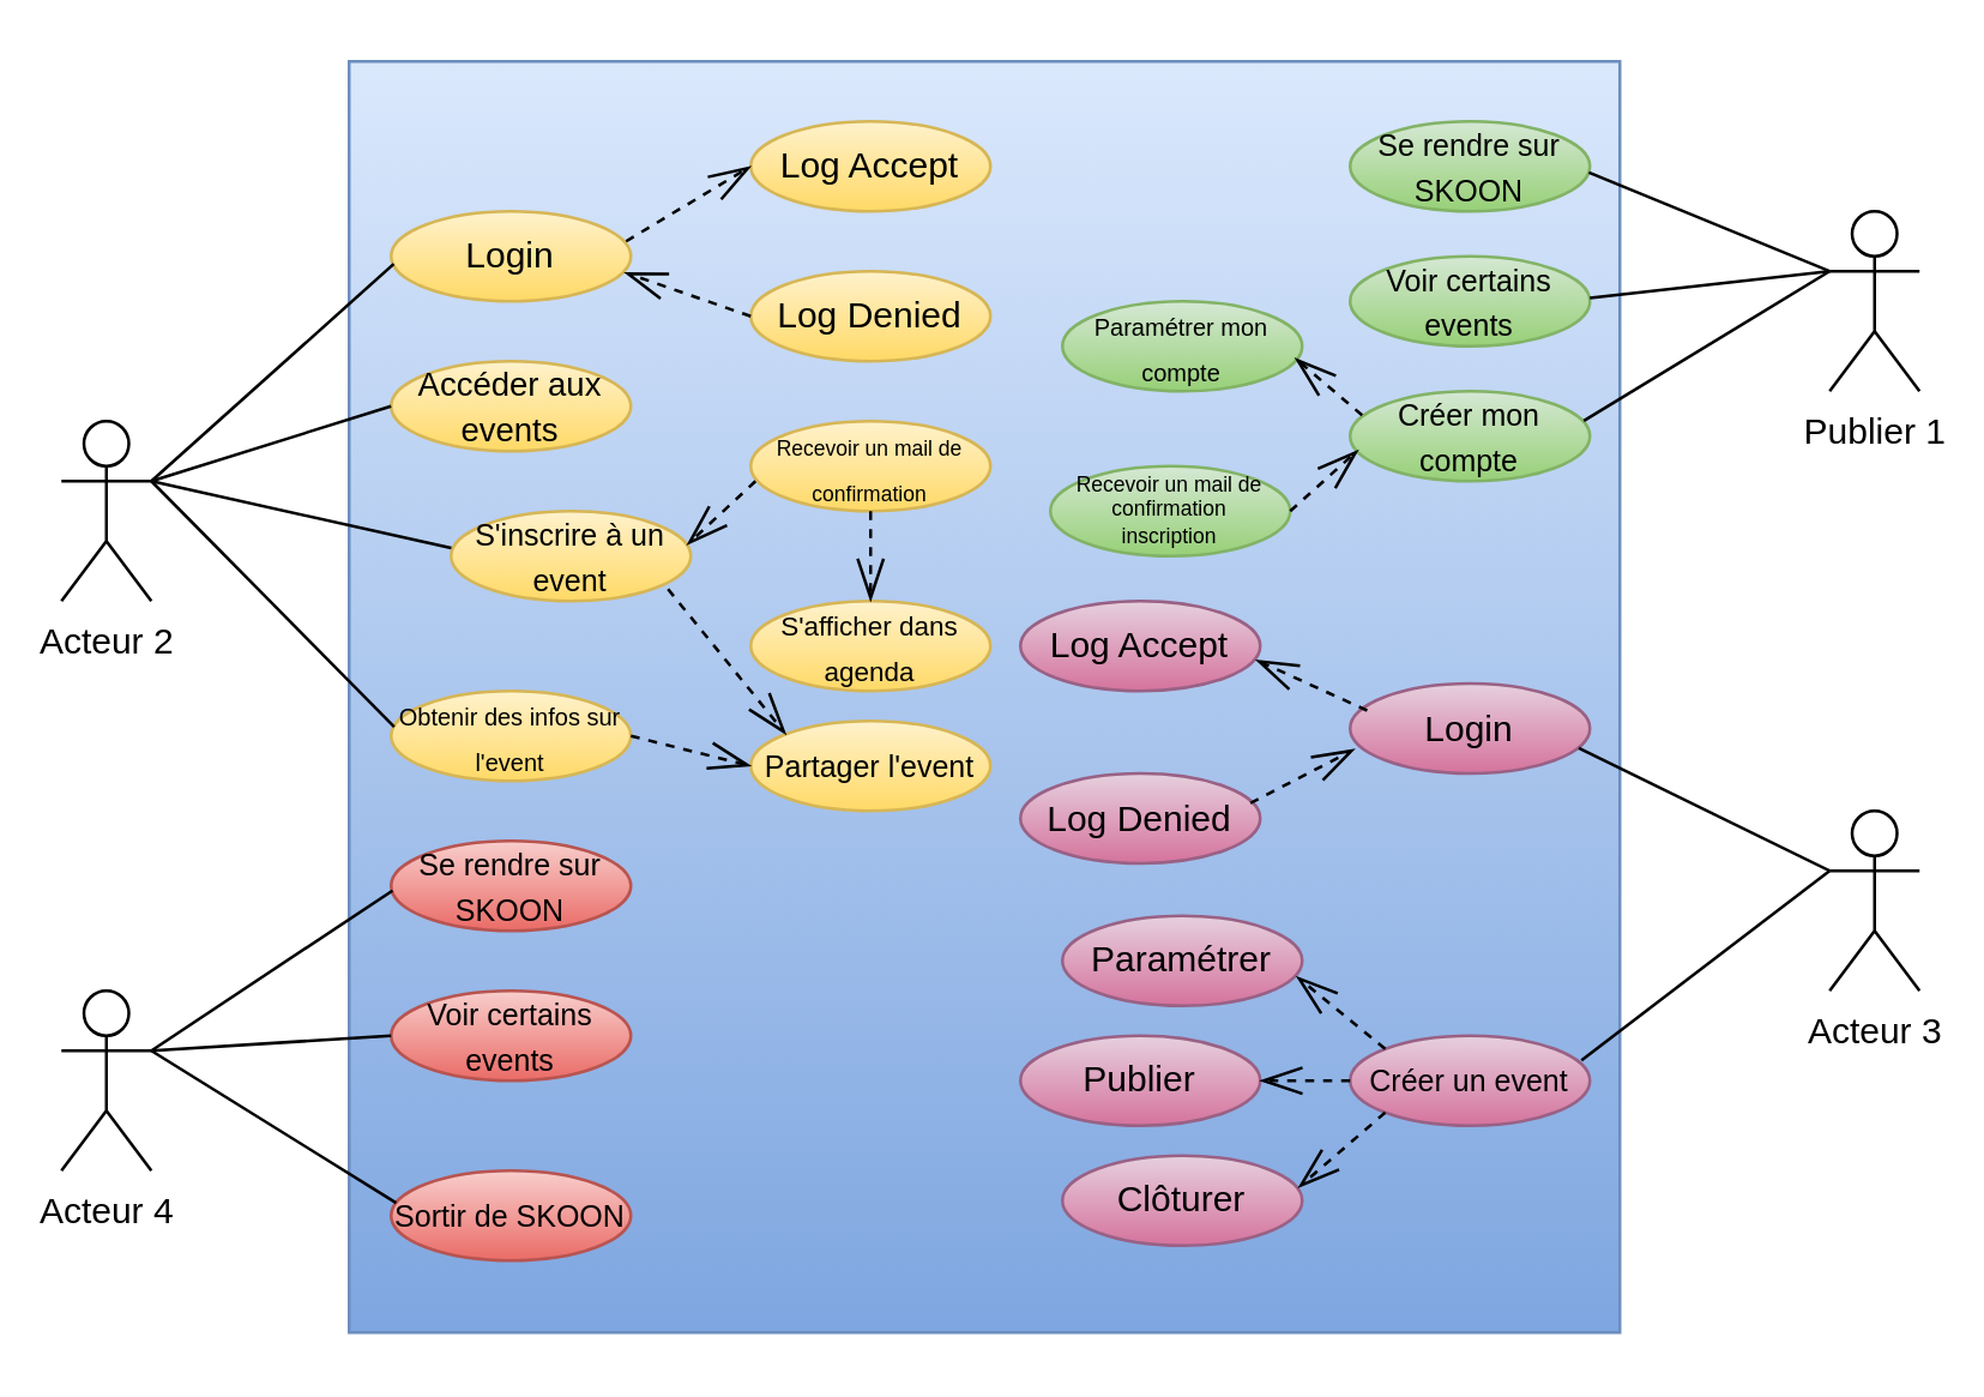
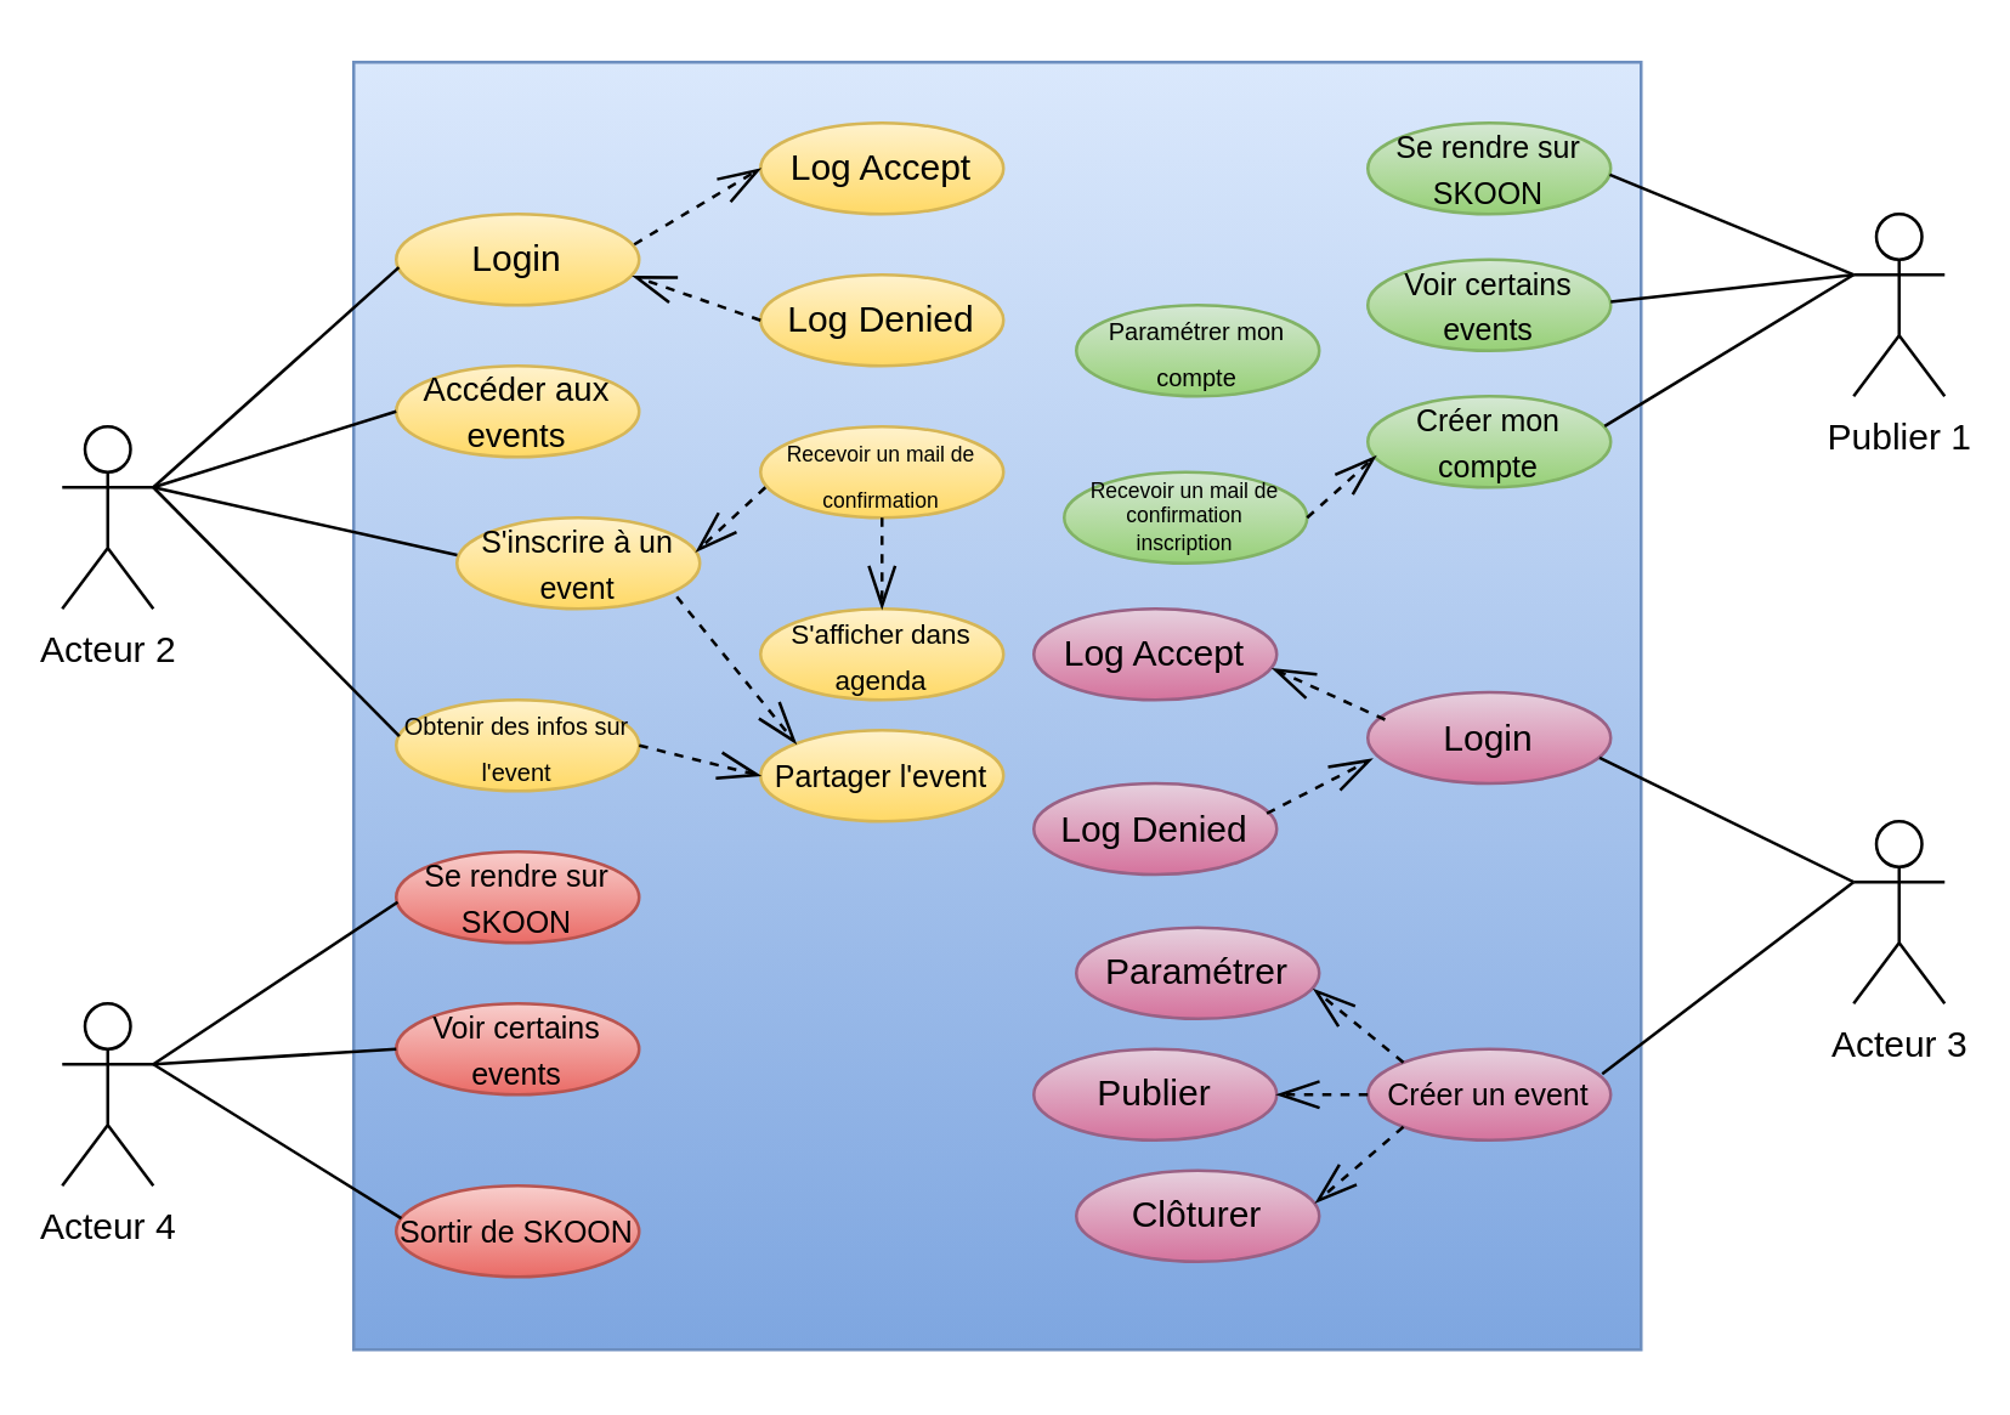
- <mxCell id="40" value="" style="endArrow=openThin;dashed=1;endFill=0;endSize=12;html=1;exitX=0.05;exitY=0.267;exitDx=0;exitDy=0;exitPerimeter=0;entryX=0.971;entryY=0.633;entryDx=0;entryDy=0;entryPerimeter=0;" parent="1" source="37" target="38" edge="1"><mxGeometry width="160" relative="1" as="geometry"><mxPoint x="208.4" y="79.99" as="sourcePoint" /><mxPoint x="250" y="55" as="targetPoint" /></mxGeometry></mxCell>
